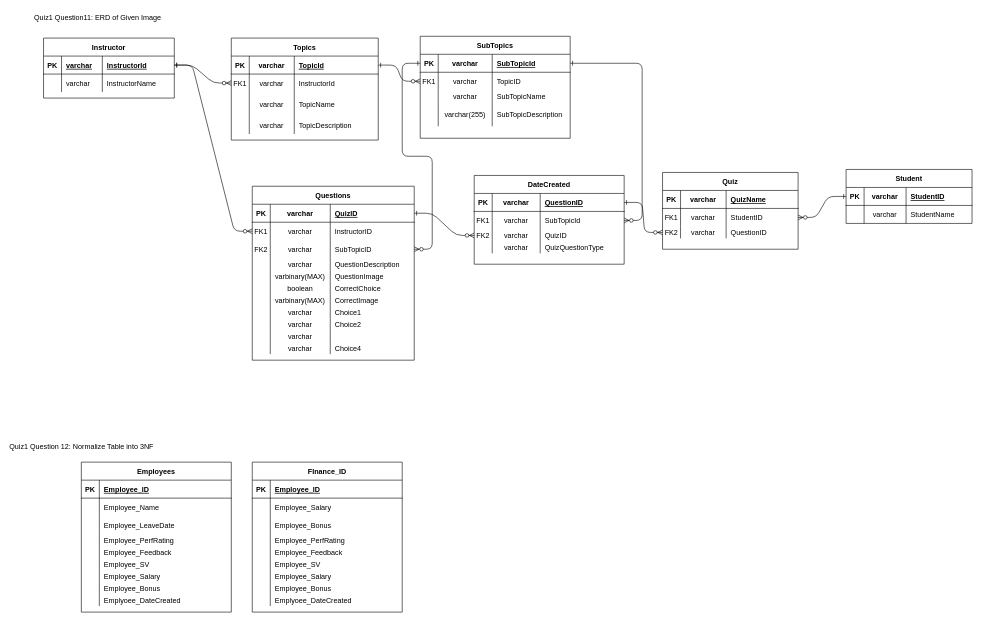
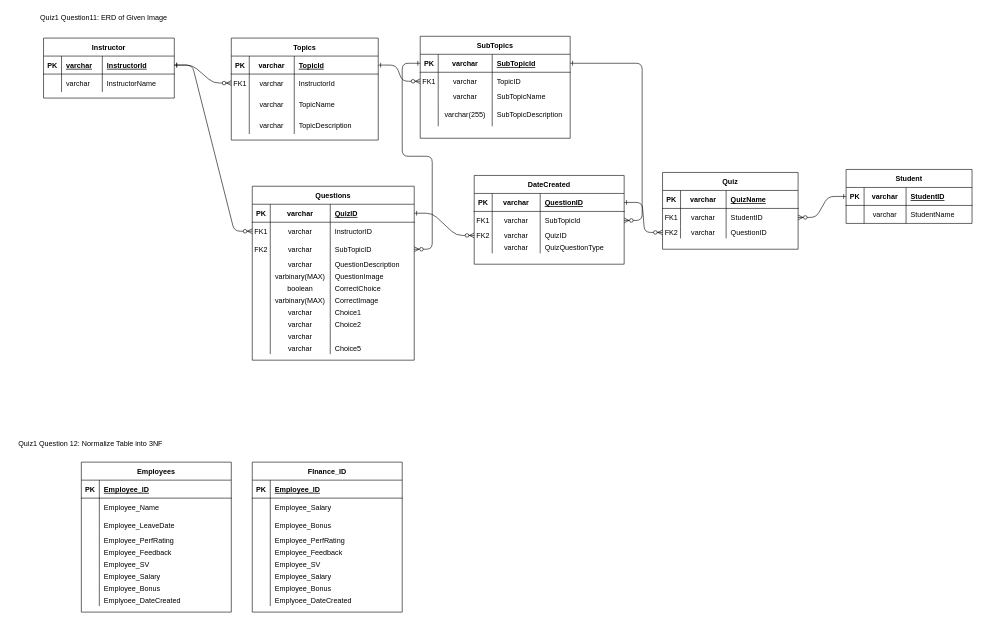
- <mxCell id="123" value="Quiz1 Question11: ERD of Given Image" style="text;html=1;align=center;verticalAlign=middle;resizable=0;points=[];autosize=1;strokeColor=none;fillColor=none;" parent="1" vertex="1"><mxGeometry x="47" y="20" width="230" height="20" as="geometry" /></mxCell>
+ <mxCell id="123" value="Quiz1 Question11: ERD of Given Image" style="text;html=1;align=center;verticalAlign=middle;resizable=0;points=[];autosize=1;strokeColor=none;fillColor=none;" parent="1" vertex="1"><mxGeometry x="57" y="20" width="230" height="20" as="geometry" /></mxCell>
- <mxCell id="90" value="Choice4" style="shape=partialRectangle;overflow=hidden;connectable=0;fillColor=none;top=0;left=0;bottom=0;right=0;align=left;spacingLeft=6;" vertex="1" parent="87"><mxGeometry x="130" width="140" height="20" as="geometry"><mxRectangle width="140" height="20" as="alternateBounds" /></mxGeometry></mxCell>
+ <mxCell id="90" value="Choice5" style="shape=partialRectangle;overflow=hidden;connectable=0;fillColor=none;top=0;left=0;bottom=0;right=0;align=left;spacingLeft=6;" vertex="1" parent="87"><mxGeometry x="130" width="140" height="20" as="geometry"><mxRectangle width="140" height="20" as="alternateBounds" /></mxGeometry></mxCell>
- <mxCell id="138" value="Quiz1 Question 12: Normalize Table into 3NF" style="text;html=1;align=center;verticalAlign=middle;resizable=0;points=[];autosize=1;strokeColor=none;fillColor=none;" parent="1" vertex="1"><mxGeometry x="5" y="735" width="260" height="20" as="geometry" /></mxCell>
+ <mxCell id="138" value="Quiz1 Question 12: Normalize Table into 3NF" style="text;html=1;align=center;verticalAlign=middle;resizable=0;points=[];autosize=1;strokeColor=none;fillColor=none;" parent="1" vertex="1"><mxGeometry x="20" y="730" width="260" height="20" as="geometry" /></mxCell>
